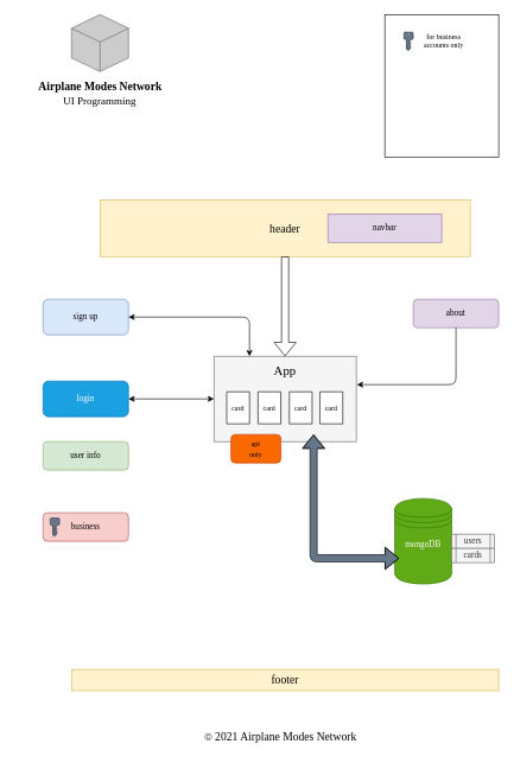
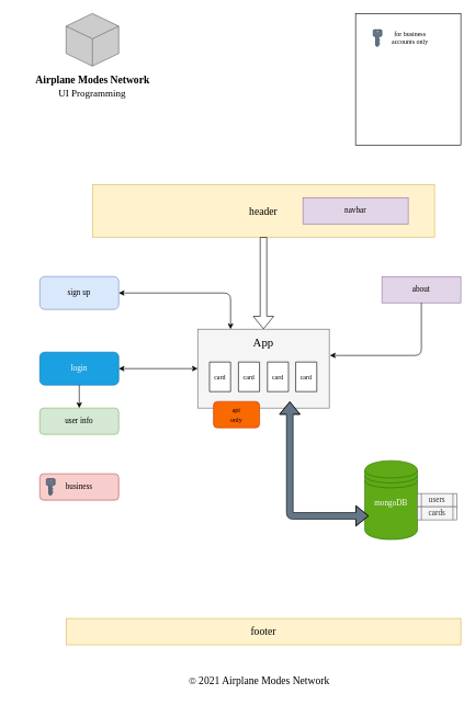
- <mxCell id="10" value="&lt;font face=&quot;Ubuntu&quot; data-font-src=&quot;https://fonts.googleapis.com/css?family=Ubuntu&quot;&gt;about&lt;/font&gt;" style="rounded=1;whiteSpace=wrap;html=1;fillColor=#e1d5e7;strokeColor=#9673a6;" parent="1" vertex="1"><mxGeometry x="580" y="420" width="120" height="40" as="geometry" /></mxCell>
+ <mxCell id="10" value="&lt;font face=&quot;Ubuntu&quot; data-font-src=&quot;https://fonts.googleapis.com/css?family=Ubuntu&quot;&gt;about&lt;/font&gt;" style="whiteSpace=wrap;html=1;fillColor=#e1d5e7;strokeColor=#9673a6;rounded=0;" parent="1" vertex="1"><mxGeometry x="580" y="420" width="120" height="40" as="geometry" /></mxCell>
+ <mxCell id="22" value="" style="endArrow=classic;html=1;fontFamily=Ubuntu;fontSource=https%3A%2F%2Ffonts.googleapis.com%2Fcss%3Ffamily%3DUbuntu;fontSize=14;endSize=6;strokeWidth=1;entryX=0.5;entryY=0;entryDx=0;entryDy=0;exitX=0.5;exitY=1;exitDx=0;exitDy=0;" parent="1" source="12" target="21" edge="1"><mxGeometry width="50" height="50" relative="1" as="geometry"><mxPoint x="120" y="590" as="sourcePoint" /><mxPoint x="420" y="680" as="targetPoint" /></mxGeometry></mxCell>
- <mxCell id="7" value="footer" style="rounded=0;whiteSpace=wrap;html=1;fontFamily=Ubuntu;fontSize=16;fontSource=https%3A%2F%2Ffonts.googleapis.com%2Fcss%3Ffamily%3DUbuntu;fillColor=#fff2cc;strokeColor=#d6b656;" parent="1" vertex="1"><mxGeometry x="100" y="940" width="600" height="30" as="geometry" /></mxCell>
+ <mxCell id="7" value="footer" style="rounded=0;whiteSpace=wrap;html=1;fontFamily=Ubuntu;fontSize=16;fontSource=https%3A%2F%2Ffonts.googleapis.com%2Fcss%3Ffamily%3DUbuntu;fillColor=#fff2cc;strokeColor=#d6b656;" parent="1" vertex="1"><mxGeometry x="100" y="940" width="600" height="40" as="geometry" /></mxCell>
